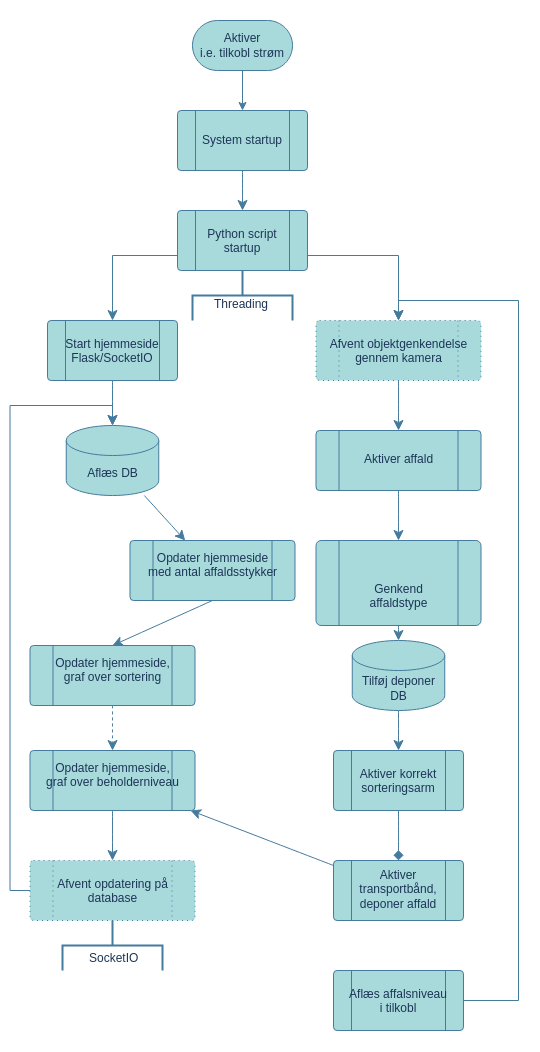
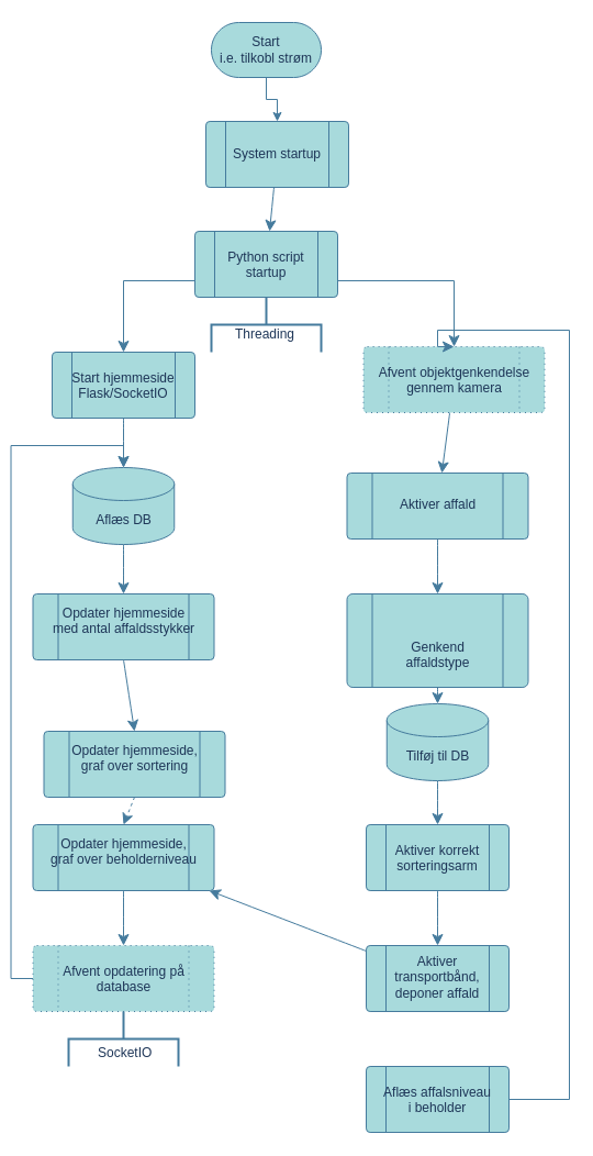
- <mxCell id="3" value="Aktiver&lt;br&gt;i.e. tilkobl strøm" style="html=1;dashed=0;whiteSpace=wrap;shape=mxgraph.dfd.start;rounded=0;labelBackgroundColor=none;fillColor=#A8DADC;strokeColor=#457B9D;fontColor=#1D3557;" parent="1" vertex="1"><mxGeometry x="183" y="20" width="100" height="50" as="geometry" /></mxCell>
+ <mxCell id="3" value="Start&lt;br&gt;i.e. tilkobl strøm" style="html=1;dashed=0;whiteSpace=wrap;shape=mxgraph.dfd.start;rounded=0;labelBackgroundColor=none;fillColor=#A8DADC;strokeColor=#457B9D;fontColor=#1D3557;" parent="1" vertex="1"><mxGeometry x="183" y="20" width="100" height="50" as="geometry" /></mxCell>
- <mxCell id="5" value="System startup" style="verticalLabelPosition=bottom;verticalAlign=top;html=1;shape=process;whiteSpace=wrap;rounded=1;size=0.14;arcSize=6;align=center;spacingTop=-44;labelBackgroundColor=none;fillColor=#A8DADC;strokeColor=#457B9D;fontColor=#1D3557;" parent="1" vertex="1"><mxGeometry x="168" y="110" width="130" height="60" as="geometry" /></mxCell>
+ <mxCell id="5" value="System startup" style="verticalLabelPosition=bottom;verticalAlign=top;html=1;shape=process;whiteSpace=wrap;rounded=1;size=0.14;arcSize=6;align=center;spacingTop=-44;labelBackgroundColor=none;fillColor=#A8DADC;strokeColor=#457B9D;fontColor=#1D3557;" parent="1" vertex="1"><mxGeometry x="178" y="110" width="130" height="60" as="geometry" /></mxCell>
- <mxCell id="11" value="Afvent objektgenkendelse&lt;br&gt;gennem kamera" style="verticalLabelPosition=bottom;verticalAlign=top;html=1;shape=process;whiteSpace=wrap;rounded=1;size=0.14;arcSize=6;align=center;spacingTop=-50;strokeColor=#457B9D;dashed=1;dashPattern=1 4;labelBackgroundColor=none;fillColor=#A8DADC;fontColor=#1D3557;" parent="1" vertex="1"><mxGeometry x="306.5" y="320" width="165" height="60" as="geometry" /></mxCell>
+ <mxCell id="11" value="Afvent objektgenkendelse&lt;br&gt;gennem kamera" style="verticalLabelPosition=bottom;verticalAlign=top;html=1;shape=process;whiteSpace=wrap;rounded=1;size=0.14;arcSize=6;align=center;spacingTop=-50;strokeColor=#457B9D;dashed=1;dashPattern=1 4;labelBackgroundColor=none;fillColor=#A8DADC;fontColor=#1D3557;" parent="1" vertex="1"><mxGeometry x="321.5" y="315" width="165" height="60" as="geometry" /></mxCell>
- <mxCell id="7" value="Opdater hjemmeside&lt;br&gt;med antal affaldsstykker" style="verticalLabelPosition=bottom;verticalAlign=top;html=1;shape=process;whiteSpace=wrap;rounded=1;size=0.14;arcSize=6;align=center;spacingTop=-56;labelBackgroundColor=none;fillColor=#A8DADC;strokeColor=#457B9D;fontColor=#1D3557;" parent="1" vertex="1"><mxGeometry x="120.5" y="540" width="165" height="60" as="geometry" /></mxCell>
+ <mxCell id="7" value="Opdater hjemmeside&lt;br&gt;med antal affaldsstykker" style="verticalLabelPosition=bottom;verticalAlign=top;html=1;shape=process;whiteSpace=wrap;rounded=1;size=0.14;arcSize=6;align=center;spacingTop=-56;labelBackgroundColor=none;fillColor=#A8DADC;strokeColor=#457B9D;fontColor=#1D3557;" parent="1" vertex="1"><mxGeometry x="20.5" y="540" width="165" height="60" as="geometry" /></mxCell>
- <mxCell id="34" value="Opdater hjemmeside,&lt;div&gt;graf over sortering&lt;/div&gt;" style="verticalLabelPosition=bottom;verticalAlign=top;html=1;shape=process;whiteSpace=wrap;rounded=1;size=0.14;arcSize=6;align=center;spacingTop=-56;labelBackgroundColor=none;fillColor=#A8DADC;strokeColor=#457B9D;fontColor=#1D3557;" parent="1" vertex="1"><mxGeometry x="20.5" y="645" width="165" height="60" as="geometry" /></mxCell>
+ <mxCell id="34" value="Opdater hjemmeside,&lt;div&gt;graf over sortering&lt;/div&gt;" style="verticalLabelPosition=bottom;verticalAlign=top;html=1;shape=process;whiteSpace=wrap;rounded=1;size=0.14;arcSize=6;align=center;spacingTop=-56;labelBackgroundColor=none;fillColor=#A8DADC;strokeColor=#457B9D;fontColor=#1D3557;" parent="1" vertex="1"><mxGeometry x="30.5" y="665" width="165" height="60" as="geometry" /></mxCell>
- <mxCell id="14" value="Tilføj deponer DB" style="shape=cylinder3;whiteSpace=wrap;html=1;boundedLbl=1;backgroundOutline=1;size=15;rounded=0;labelBackgroundColor=none;fillColor=#A8DADC;strokeColor=#457B9D;fontColor=#1D3557;" parent="1" vertex="1"><mxGeometry x="342.75" y="640" width="92.5" height="70" as="geometry" /></mxCell>
+ <mxCell id="14" value="Tilføj til DB" style="shape=cylinder3;whiteSpace=wrap;html=1;boundedLbl=1;backgroundOutline=1;size=15;rounded=0;labelBackgroundColor=none;fillColor=#A8DADC;strokeColor=#457B9D;fontColor=#1D3557;" parent="1" vertex="1"><mxGeometry x="342.75" y="640" width="92.5" height="70" as="geometry" /></mxCell>
- <mxCell id="15" value="" style="edgeStyle=none;curved=1;rounded=0;orthogonalLoop=1;jettySize=auto;html=1;fontSize=12;startSize=8;endSize=8;labelBackgroundColor=none;strokeColor=#457B9D;fontColor=default;endArrow=diamond;" parent="1" source="16" target="27" edge="1"><mxGeometry relative="1" as="geometry" /></mxCell>
+ <mxCell id="15" value="" style="edgeStyle=none;curved=1;rounded=0;orthogonalLoop=1;jettySize=auto;html=1;fontSize=12;startSize=8;endSize=8;labelBackgroundColor=none;strokeColor=#457B9D;fontColor=default;" parent="1" source="16" target="27" edge="1"><mxGeometry relative="1" as="geometry" /></mxCell>
- <mxCell id="29" value="Aflæs affalsniveau&lt;br&gt;i tilkobl" style="verticalLabelPosition=bottom;verticalAlign=top;html=1;shape=process;whiteSpace=wrap;rounded=1;size=0.14;arcSize=6;align=center;spacingTop=-50;labelBackgroundColor=none;fillColor=#A8DADC;strokeColor=#457B9D;fontColor=#1D3557;" parent="1" vertex="1"><mxGeometry x="324" y="970" width="130" height="60" as="geometry" /></mxCell>
+ <mxCell id="29" value="Aflæs affalsniveau&lt;br&gt;i beholder" style="verticalLabelPosition=bottom;verticalAlign=top;html=1;shape=process;whiteSpace=wrap;rounded=1;size=0.14;arcSize=6;align=center;spacingTop=-50;labelBackgroundColor=none;fillColor=#A8DADC;strokeColor=#457B9D;fontColor=#1D3557;" parent="1" vertex="1"><mxGeometry x="324" y="970" width="130" height="60" as="geometry" /></mxCell>
